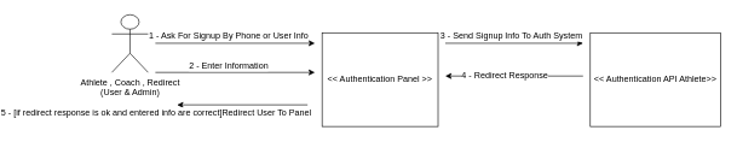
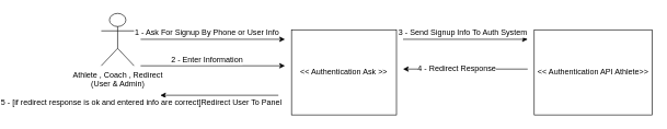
- <mxCell id="4" value="&lt;span style=&quot;white-space: normal&quot;&gt;&amp;lt;&amp;lt; Authentication Panel &amp;gt;&amp;gt;&lt;/span&gt;" style="rounded=0;whiteSpace=wrap;html=1;" vertex="1" parent="1"><mxGeometry x="310" y="45" width="160" height="130" as="geometry" /></mxCell>
+ <mxCell id="4" value="&lt;span style=&quot;white-space: normal&quot;&gt;&amp;lt;&amp;lt; Authentication Ask &amp;gt;&amp;gt;&lt;/span&gt;" style="rounded=0;whiteSpace=wrap;html=1;" vertex="1" parent="1"><mxGeometry x="310" y="45" width="160" height="130" as="geometry" /></mxCell>
